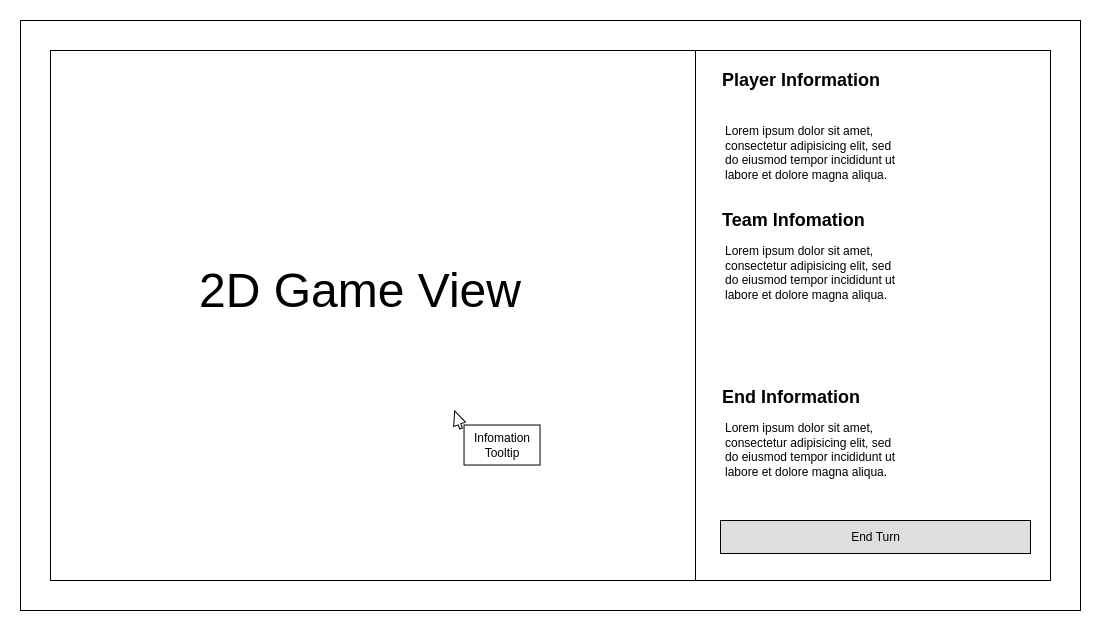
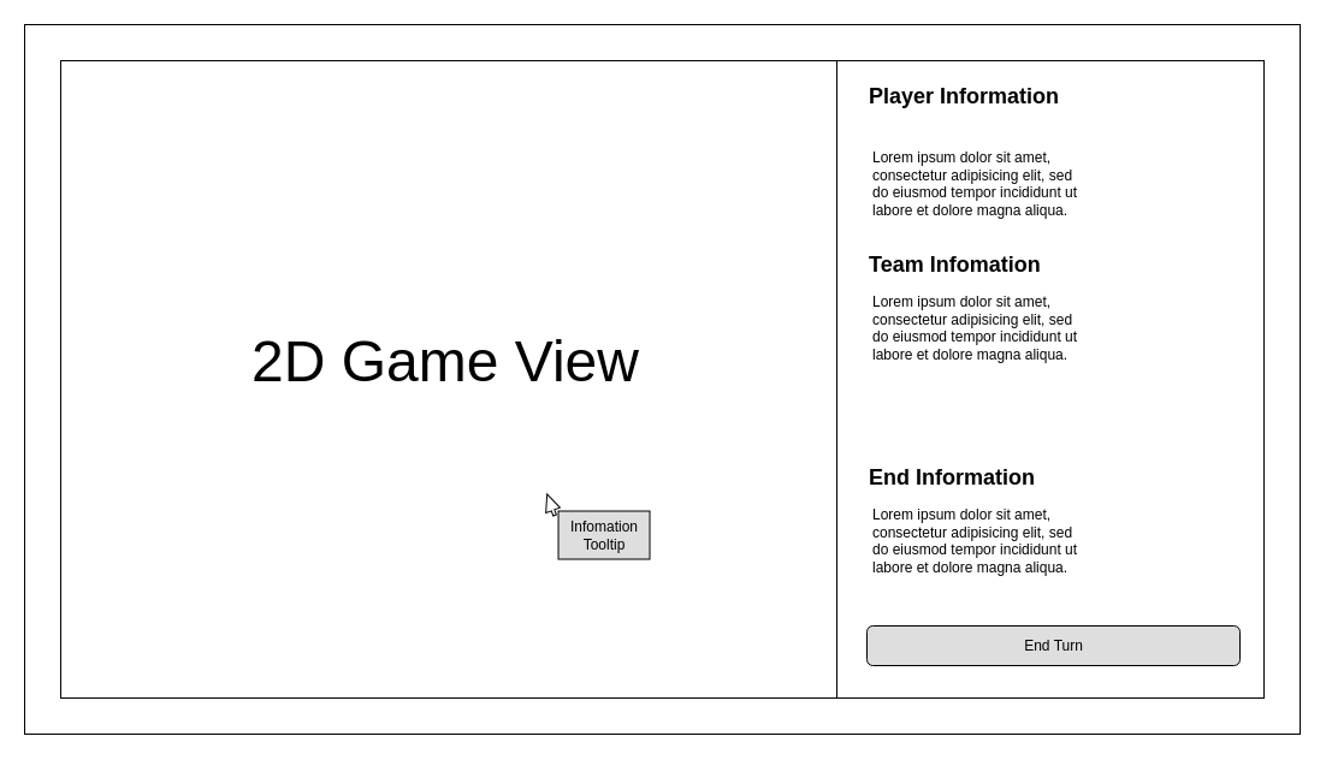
- <mxCell id="8" value="&lt;span style=&quot;font-size: 48px&quot;&gt;2D Game View&lt;/span&gt;" style="text;html=1;strokeColor=none;fillColor=none;align=center;verticalAlign=middle;whiteSpace=wrap;rounded=0;glass=0;sketch=0;" vertex="1" parent="1"><mxGeometry x="160" y="240" width="400" height="100" as="geometry" /></mxCell>
+ <mxCell id="8" value="&lt;span style=&quot;font-size: 48px&quot;&gt;2D Game View&lt;/span&gt;" style="text;html=1;strokeColor=none;fillColor=none;align=center;verticalAlign=middle;whiteSpace=wrap;rounded=0;glass=0;sketch=0;" vertex="1" parent="1"><mxGeometry x="170" y="250" width="400" height="100" as="geometry" /></mxCell>
- <mxCell id="7" value="Infomation&lt;br&gt;Tooltip" style="rounded=0;whiteSpace=wrap;html=1;glass=0;sketch=0;fillColor=#FFFFFF;gradientDirection=north;" vertex="1" parent="5"><mxGeometry x="23.527" y="24.516" width="76" height="40" as="geometry" /></mxCell>
+ <mxCell id="7" value="Infomation&lt;br&gt;Tooltip" style="rounded=0;whiteSpace=wrap;html=1;glass=0;sketch=0;fillColor=#dedede;gradientDirection=north;" vertex="1" parent="5"><mxGeometry x="23.527" y="24.516" width="76" height="40" as="geometry" /></mxCell>
- <mxCell id="15" value="End Turn" style="fillColor=#DEDEDE;align=center;strokeColor=default;html=1;fontColor=#000000;fontSize=12;sketch=0;rounded=0;" vertex="1" parent="1"><mxGeometry x="720" y="520" width="310" height="33" as="geometry" /></mxCell>
+ <mxCell id="15" value="End Turn" style="rounded=1;fillColor=#DEDEDE;align=center;strokeColor=default;html=1;fontColor=#000000;fontSize=12;sketch=0;" vertex="1" parent="1"><mxGeometry x="720" y="520" width="310" height="33" as="geometry" /></mxCell>
